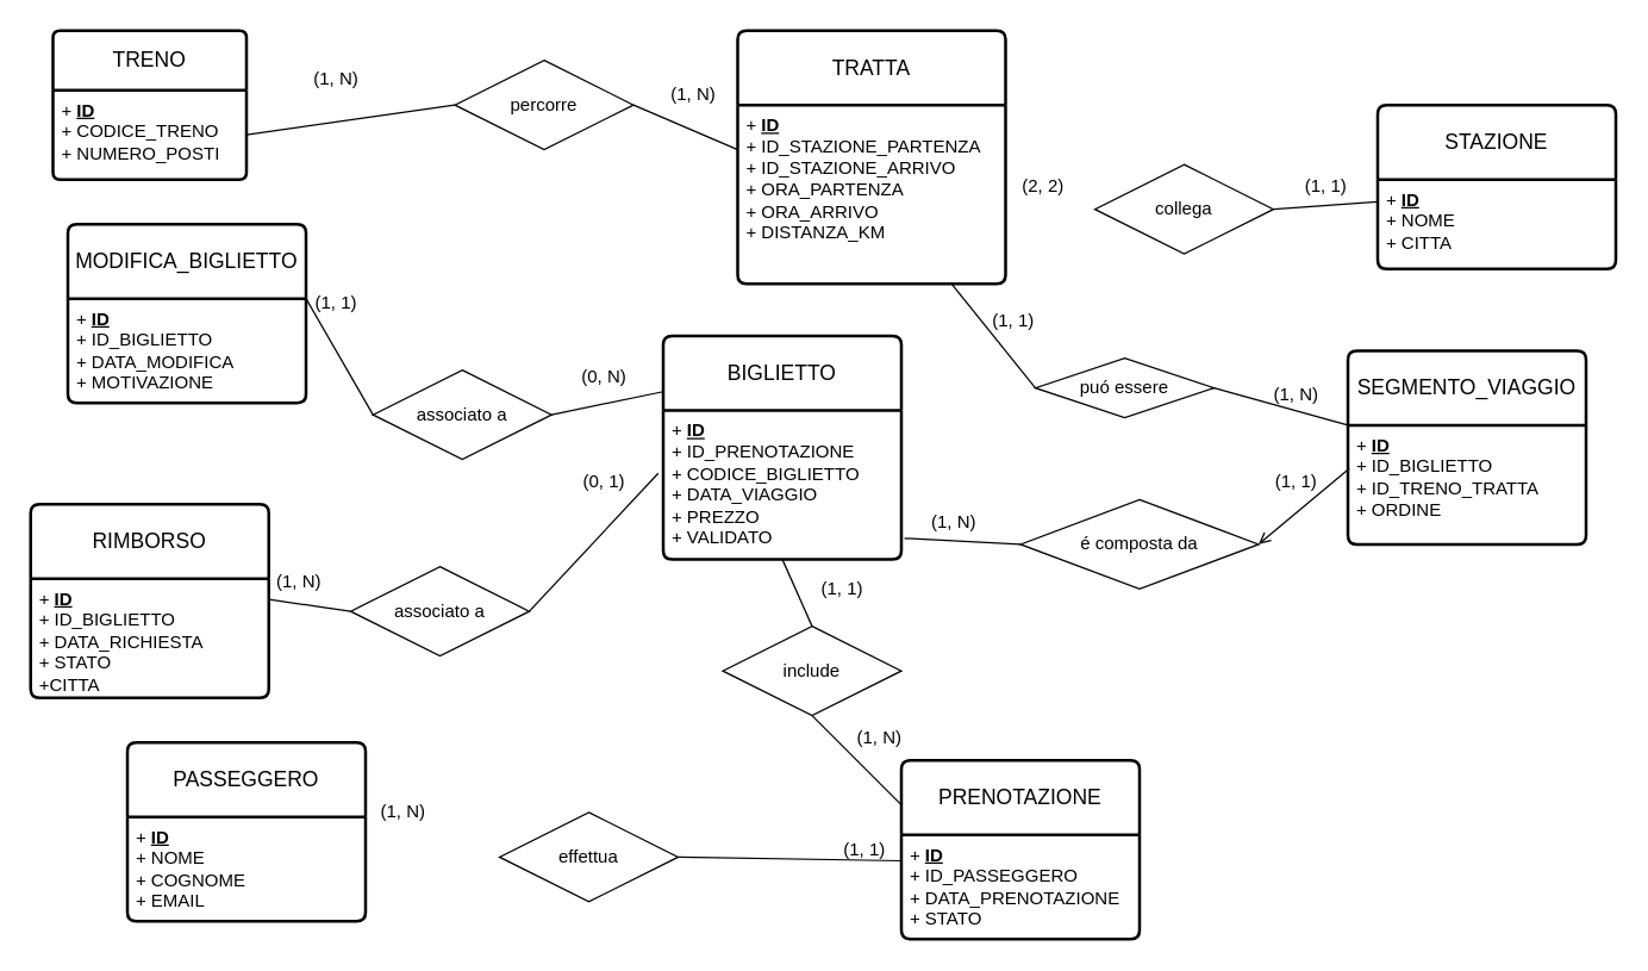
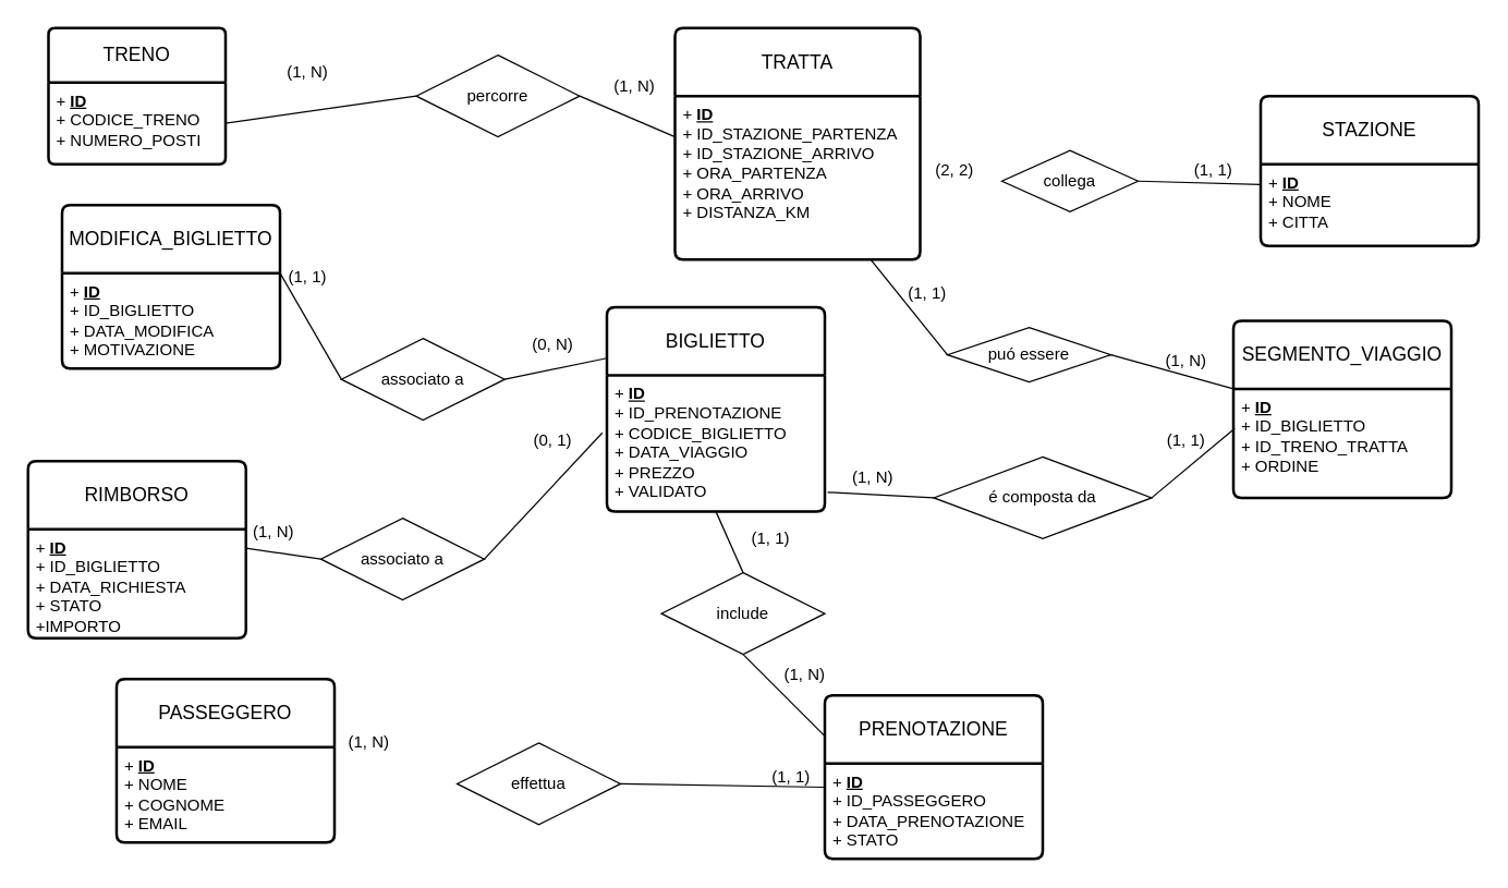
- <mxCell id="18" value="collega" style="shape=rhombus;perimeter=rhombusPerimeter;whiteSpace=wrap;html=1;align=center;" parent="1" vertex="1"><mxGeometry x="735" y="110" width="120" height="60" as="geometry" /></mxCell>
+ <mxCell id="18" value="collega" style="shape=rhombus;perimeter=rhombusPerimeter;whiteSpace=wrap;html=1;align=center;" parent="1" vertex="1"><mxGeometry x="735" y="110" width="100" height="45" as="geometry" /></mxCell>
- <mxCell id="53" value="" style="endArrow=open;html=1;rounded=0;entryX=1;entryY=0.5;entryDx=0;entryDy=0;exitX=0.006;exitY=0.363;exitDx=0;exitDy=0;exitPerimeter=0;" parent="1" source="15" target="52" edge="1"><mxGeometry relative="1" as="geometry"><mxPoint x="1135" y="430" as="sourcePoint" /><mxPoint x="925" y="355" as="targetPoint" /></mxGeometry></mxCell>
+ <mxCell id="53" value="" style="endArrow=none;html=1;rounded=0;entryX=1;entryY=0.5;entryDx=0;entryDy=0;exitX=0.006;exitY=0.363;exitDx=0;exitDy=0;exitPerimeter=0;" parent="1" source="15" target="52" edge="1"><mxGeometry relative="1" as="geometry"><mxPoint x="1135" y="430" as="sourcePoint" /><mxPoint x="925" y="355" as="targetPoint" /></mxGeometry></mxCell>
- <mxCell id="13" value="+ &lt;b&gt;&lt;u&gt;ID&lt;/u&gt;&lt;/b&gt;&lt;div&gt;+ ID_BIGLIETTO&lt;/div&gt;&lt;div&gt;+ DATA_RICHIESTA&lt;/div&gt;&lt;div&gt;+ STATO&lt;/div&gt;&lt;div&gt;+CITTA&lt;/div&gt;" style="align=left;strokeColor=none;fillColor=none;spacingLeft=4;spacingRight=4;fontSize=12;verticalAlign=top;resizable=0;rotatable=0;part=1;html=1;whiteSpace=wrap;" parent="12" vertex="1"><mxGeometry y="50" width="160" height="80" as="geometry" /></mxCell>
+ <mxCell id="13" value="+ &lt;b&gt;&lt;u&gt;ID&lt;/u&gt;&lt;/b&gt;&lt;div&gt;+ ID_BIGLIETTO&lt;/div&gt;&lt;div&gt;+ DATA_RICHIESTA&lt;/div&gt;&lt;div&gt;+ STATO&lt;/div&gt;&lt;div&gt;+IMPORTO&lt;/div&gt;" style="align=left;strokeColor=none;fillColor=none;spacingLeft=4;spacingRight=4;fontSize=12;verticalAlign=top;resizable=0;rotatable=0;part=1;html=1;whiteSpace=wrap;" parent="12" vertex="1"><mxGeometry y="50" width="160" height="80" as="geometry" /></mxCell>
